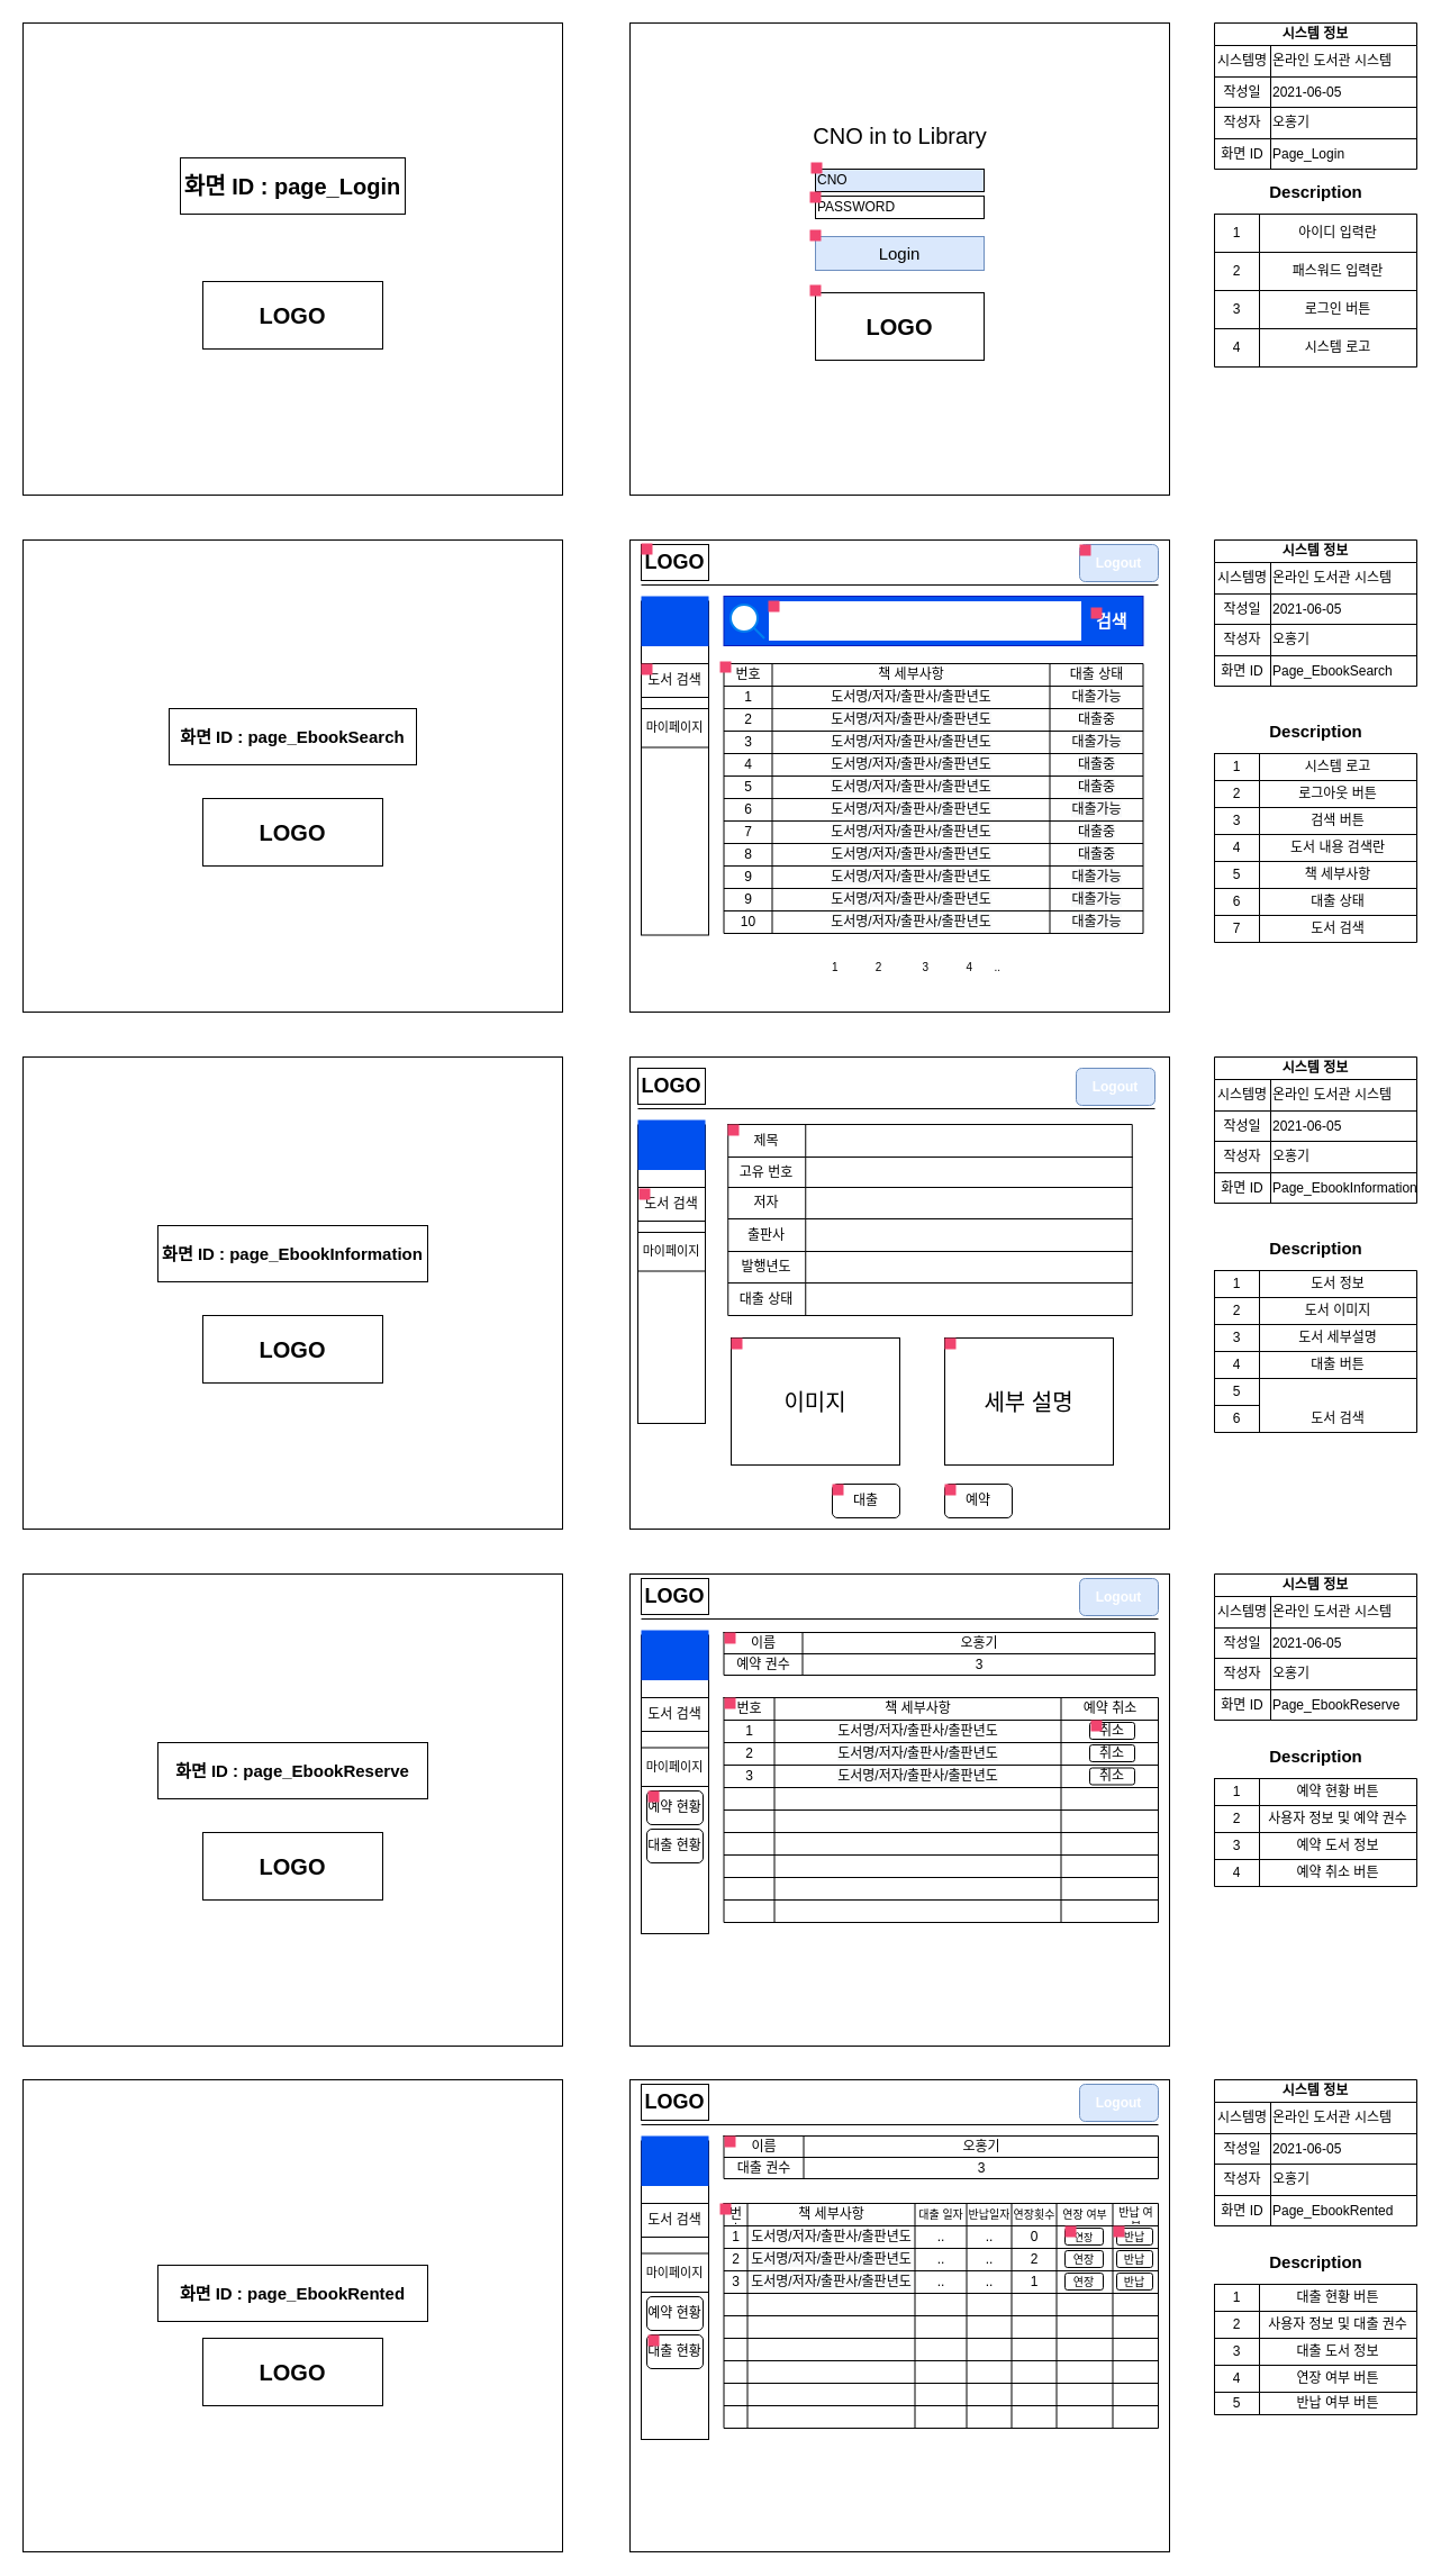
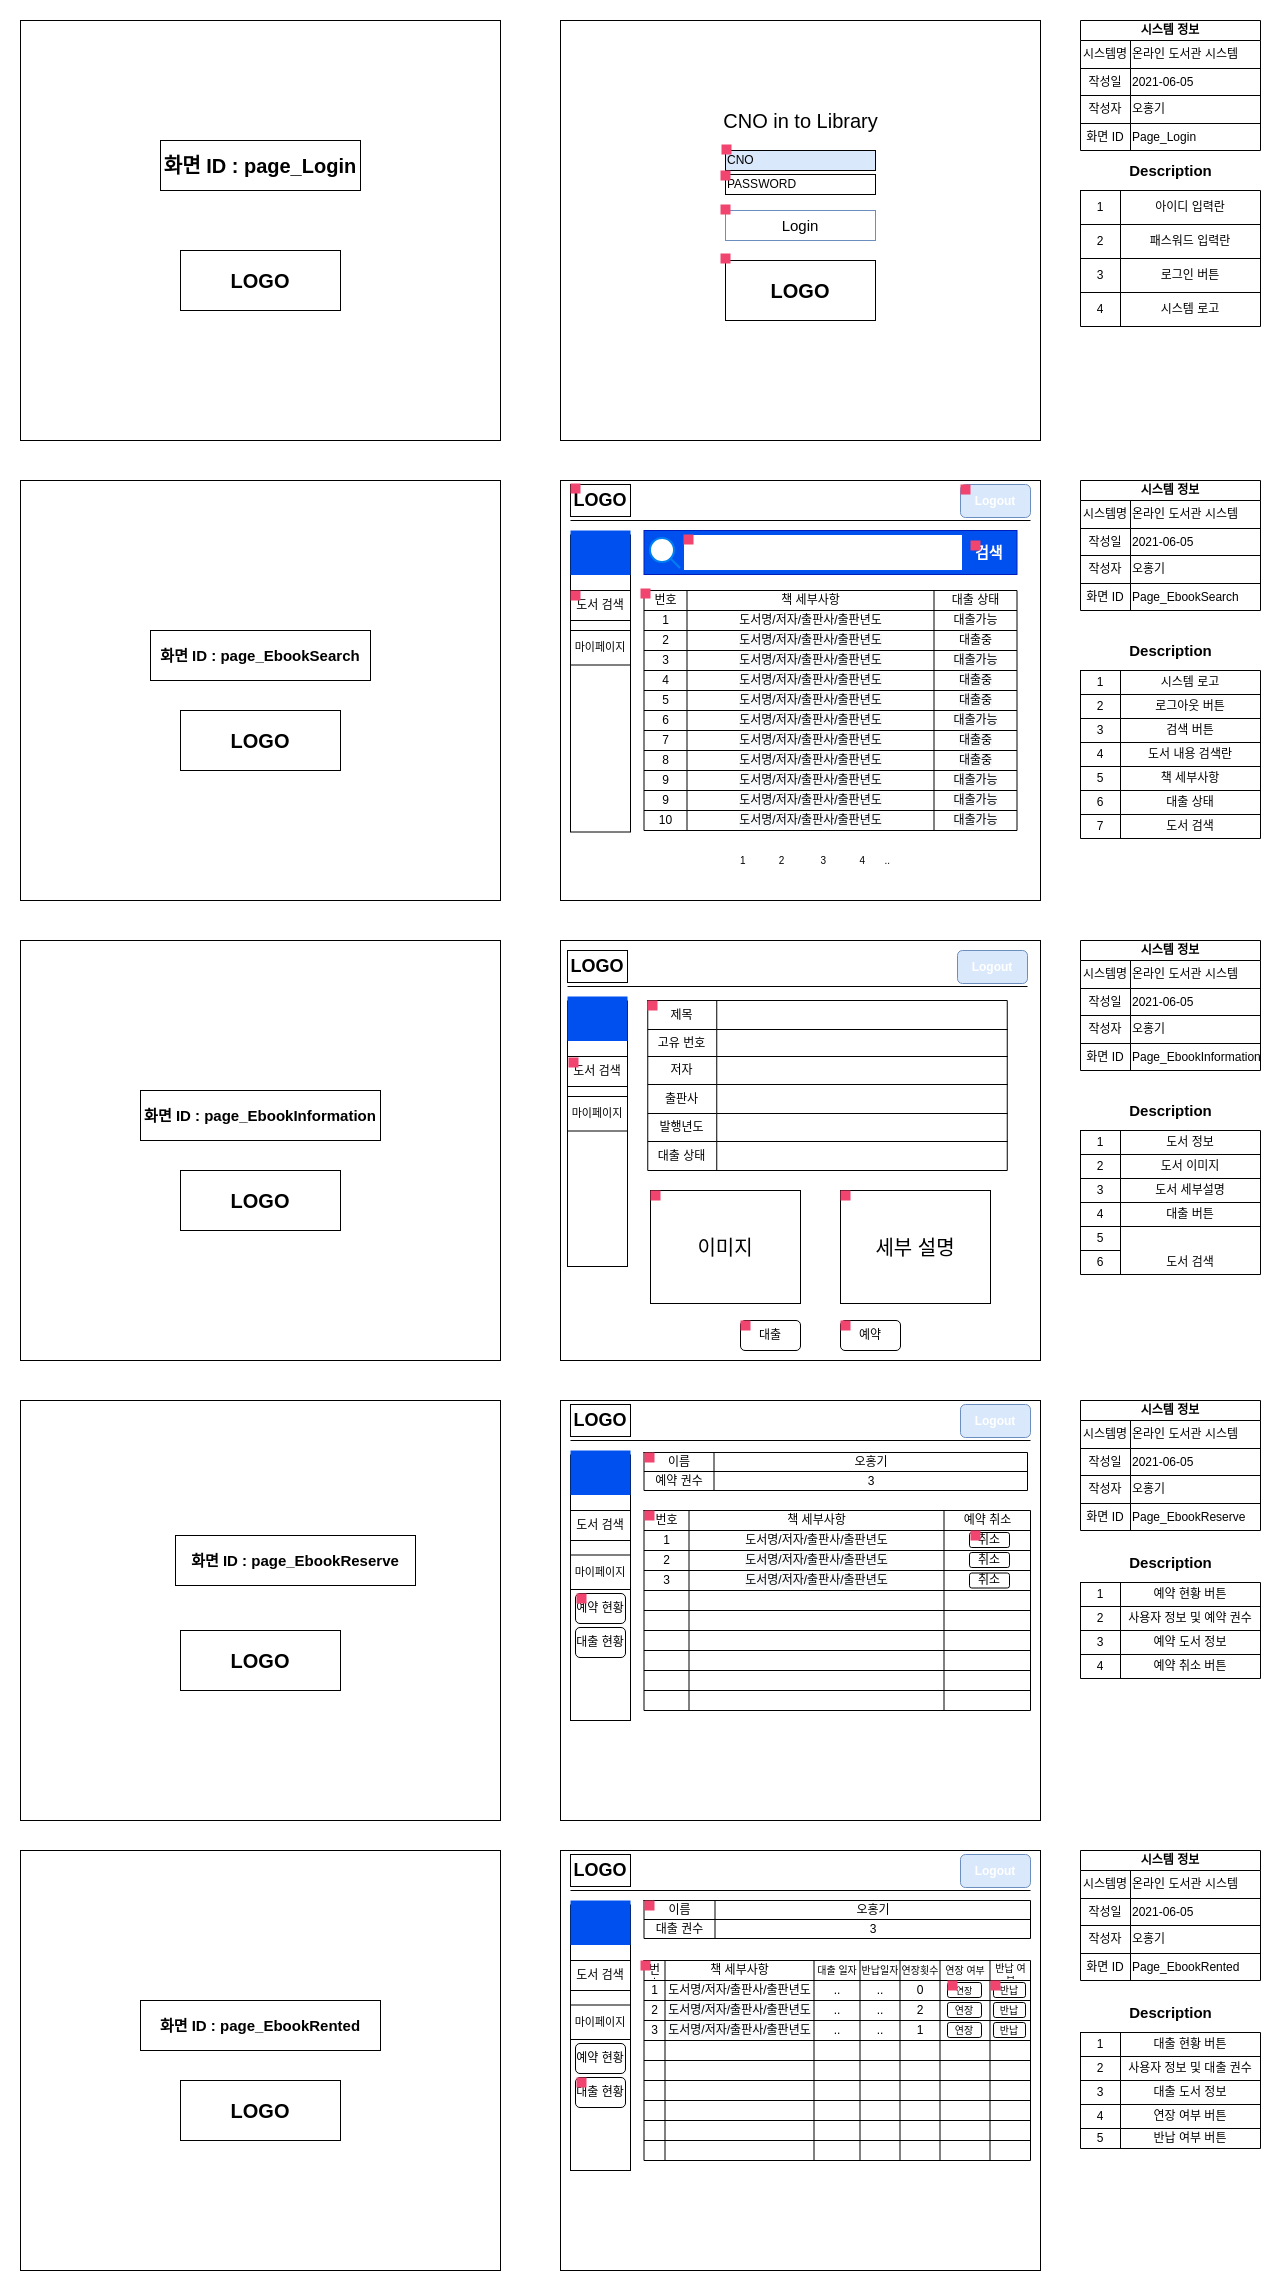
- <mxCell id="7" value="&lt;font style=&quot;font-size: 15px&quot;&gt;Login&lt;/font&gt;" style="rounded=0;whiteSpace=wrap;html=1;align=center;fillColor=#dae8fc;strokeColor=#6c8ebf;" parent="1" vertex="1"><mxGeometry x="725" y="210" width="150" height="30" as="geometry" /></mxCell>
+ <mxCell id="7" value="&lt;font style=&quot;font-size: 15px&quot;&gt;Login&lt;/font&gt;" style="rounded=0;whiteSpace=wrap;html=1;align=center;fillColor=#ffffff;strokeColor=#6c8ebf;" parent="1" vertex="1"><mxGeometry x="725" y="210" width="150" height="30" as="geometry" /></mxCell>
- <mxCell id="471" value="&lt;b&gt;&lt;font style=&quot;font-size: 15px&quot;&gt;화면 ID : page_EbookReserve&lt;/font&gt;&lt;/b&gt;" style="rounded=0;whiteSpace=wrap;html=1;strokeColor=#000000;fillColor=#ffffff;gradientColor=#ffffff;align=center;" parent="1" vertex="1"><mxGeometry x="140" y="1550" width="240" height="50" as="geometry" /></mxCell>
+ <mxCell id="471" value="&lt;b&gt;&lt;font style=&quot;font-size: 15px&quot;&gt;화면 ID : page_EbookReserve&lt;/font&gt;&lt;/b&gt;" style="rounded=0;whiteSpace=wrap;html=1;strokeColor=#000000;fillColor=#ffffff;gradientColor=#ffffff;align=center;" parent="1" vertex="1"><mxGeometry x="175" y="1535" width="240" height="50" as="geometry" /></mxCell>
- <mxCell id="474" value="&lt;b&gt;&lt;font style=&quot;font-size: 15px&quot;&gt;화면 ID : page_EbookRented&lt;/font&gt;&lt;/b&gt;" style="rounded=0;whiteSpace=wrap;html=1;strokeColor=#000000;fillColor=#ffffff;gradientColor=#ffffff;align=center;" parent="1" vertex="1"><mxGeometry x="140" y="2015" width="240" height="50" as="geometry" /></mxCell>
+ <mxCell id="474" value="&lt;b&gt;&lt;font style=&quot;font-size: 15px&quot;&gt;화면 ID : page_EbookRented&lt;/font&gt;&lt;/b&gt;" style="rounded=0;whiteSpace=wrap;html=1;strokeColor=#000000;fillColor=#ffffff;gradientColor=#ffffff;align=center;" parent="1" vertex="1"><mxGeometry x="140" y="2000" width="240" height="50" as="geometry" /></mxCell>
